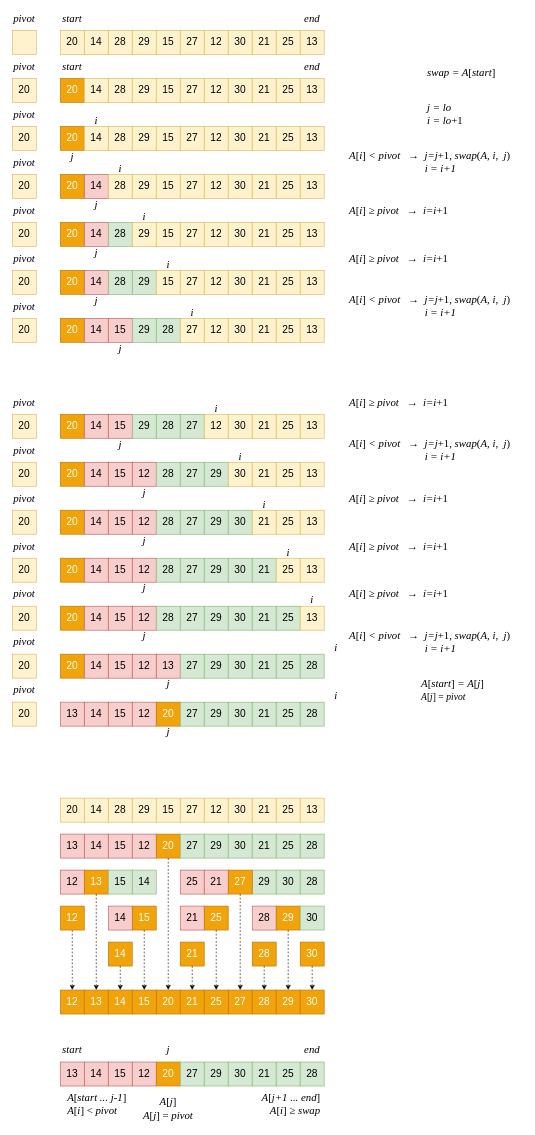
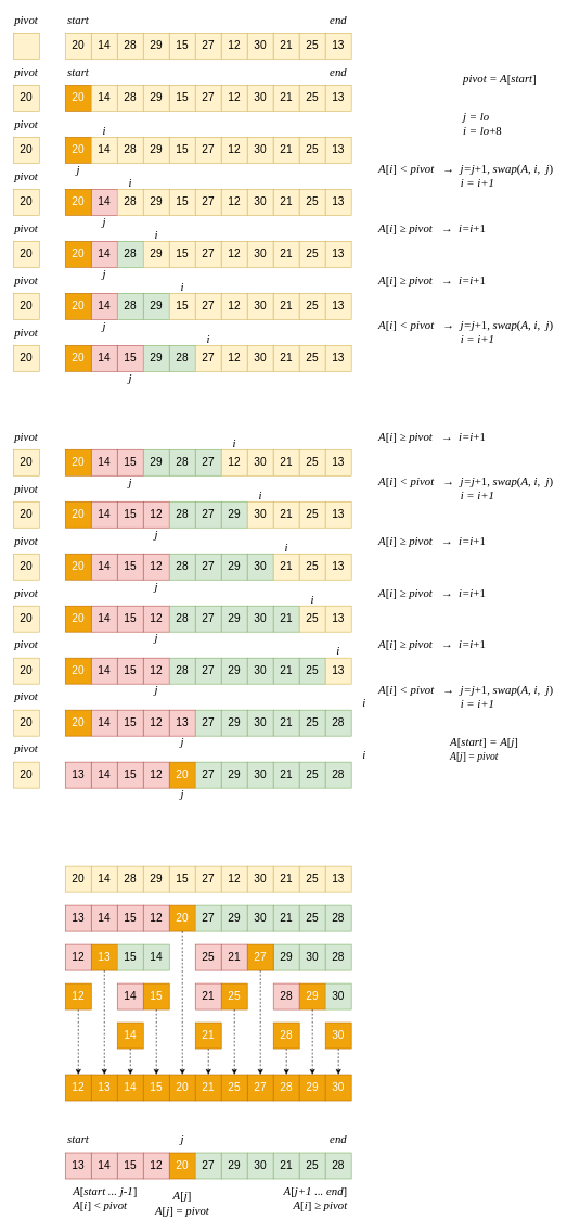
- <mxCell id="30" value="&lt;font style=&quot;font-size: 18px&quot;&gt;&lt;i&gt;swap = A&lt;/i&gt;[&lt;i&gt;start&lt;/i&gt;]&lt;/font&gt;" style="text;html=1;strokeColor=none;fillColor=none;align=left;verticalAlign=middle;whiteSpace=wrap;rounded=0;fontSize=16;fontFamily=Times New Roman;" parent="1" vertex="1"><mxGeometry x="710" y="110" width="160" height="20" as="geometry" /></mxCell>
+ <mxCell id="30" value="&lt;font style=&quot;font-size: 18px&quot;&gt;&lt;i&gt;pivot = A&lt;/i&gt;[&lt;i&gt;start&lt;/i&gt;]&lt;/font&gt;" style="text;html=1;strokeColor=none;fillColor=none;align=left;verticalAlign=middle;whiteSpace=wrap;rounded=0;fontSize=16;fontFamily=Times New Roman;" parent="1" vertex="1"><mxGeometry x="710" y="110" width="160" height="20" as="geometry" /></mxCell>
- <mxCell id="48" value="&lt;span style=&quot;font-size: 18px&quot;&gt;&lt;i&gt;j = lo&lt;br&gt;i = lo&lt;/i&gt;+1&lt;/span&gt;" style="text;html=1;strokeColor=none;fillColor=none;align=left;verticalAlign=middle;whiteSpace=wrap;rounded=0;fontSize=16;fontFamily=Times New Roman;" parent="1" vertex="1"><mxGeometry x="710" y="180" width="160" height="20" as="geometry" /></mxCell>
+ <mxCell id="48" value="&lt;span style=&quot;font-size: 18px&quot;&gt;&lt;i&gt;j = lo&lt;br&gt;i = lo&lt;/i&gt;+8&lt;/span&gt;" style="text;html=1;strokeColor=none;fillColor=none;align=left;verticalAlign=middle;whiteSpace=wrap;rounded=0;fontSize=16;fontFamily=Times New Roman;" parent="1" vertex="1"><mxGeometry x="710" y="180" width="160" height="20" as="geometry" /></mxCell>
- <mxCell id="224" value="&lt;span style=&quot;font-size: 18px&quot;&gt;&lt;i&gt;A&lt;/i&gt;[&lt;i&gt;start&lt;/i&gt;]&lt;i&gt; = A&lt;/i&gt;[&lt;i&gt;j&lt;/i&gt;]&lt;br&gt;&lt;/span&gt;&lt;i&gt;A&lt;/i&gt;[&lt;i&gt;j&lt;/i&gt;] = &lt;i&gt;pivot&lt;/i&gt;" style="text;html=1;strokeColor=none;fillColor=none;align=left;verticalAlign=middle;whiteSpace=wrap;rounded=0;fontSize=16;fontFamily=Times New Roman;" parent="1" vertex="1"><mxGeometry x="700" y="1140" width="160" height="20" as="geometry" /></mxCell>
+ <mxCell id="224" value="&lt;span style=&quot;font-size: 18px&quot;&gt;&lt;i&gt;A&lt;/i&gt;[&lt;i&gt;start&lt;/i&gt;]&lt;i&gt; = A&lt;/i&gt;[&lt;i&gt;j&lt;/i&gt;]&lt;br&gt;&lt;/span&gt;&lt;i&gt;A&lt;/i&gt;[&lt;i&gt;j&lt;/i&gt;] = &lt;i&gt;pivot&lt;/i&gt;" style="text;html=1;strokeColor=none;fillColor=none;align=left;verticalAlign=middle;whiteSpace=wrap;rounded=0;fontSize=16;fontFamily=Times New Roman;" parent="1" vertex="1"><mxGeometry x="690" y="1140" width="160" height="20" as="geometry" /></mxCell>
- <mxCell id="306" value="&lt;font style=&quot;font-size: 18px&quot;&gt;&lt;i&gt;A&lt;/i&gt;[&lt;i&gt;j+1 ... end&lt;/i&gt;]&lt;br&gt;&lt;div style=&quot;text-align: right&quot;&gt;&lt;i style=&quot;text-align: left&quot;&gt;A&lt;/i&gt;&lt;span style=&quot;text-align: left&quot;&gt;[&lt;/span&gt;&lt;i style=&quot;text-align: left&quot;&gt;i&lt;/i&gt;&lt;span style=&quot;text-align: left&quot;&gt;]&lt;/span&gt;&lt;i style=&quot;text-align: left&quot;&gt;&amp;nbsp;&lt;/i&gt;&lt;span style=&quot;font-size: 16px ; font-family: &amp;#34;timesnewromanps&amp;#34;&quot;&gt;&lt;font style=&quot;font-size: 18px&quot;&gt;&lt;i&gt;≥ swap&lt;/i&gt;&lt;/font&gt;&lt;/span&gt;&lt;/div&gt;&lt;/font&gt;" style="text;html=1;strokeColor=none;fillColor=none;align=center;verticalAlign=middle;whiteSpace=wrap;rounded=0;fontSize=16;fontFamily=Times New Roman;" parent="1" vertex="1"><mxGeometry x="430" y="1830" width="110" height="20" as="geometry" /></mxCell>
+ <mxCell id="306" value="&lt;font style=&quot;font-size: 18px&quot;&gt;&lt;i&gt;A&lt;/i&gt;[&lt;i&gt;j+1 ... end&lt;/i&gt;]&lt;br&gt;&lt;div style=&quot;text-align: right&quot;&gt;&lt;i style=&quot;text-align: left&quot;&gt;A&lt;/i&gt;&lt;span style=&quot;text-align: left&quot;&gt;[&lt;/span&gt;&lt;i style=&quot;text-align: left&quot;&gt;i&lt;/i&gt;&lt;span style=&quot;text-align: left&quot;&gt;]&lt;/span&gt;&lt;i style=&quot;text-align: left&quot;&gt;&amp;nbsp;&lt;/i&gt;&lt;span style=&quot;font-size: 16px ; font-family: &amp;#34;timesnewromanps&amp;#34;&quot;&gt;&lt;font style=&quot;font-size: 18px&quot;&gt;&lt;i&gt;≥ pivot&lt;/i&gt;&lt;/font&gt;&lt;/span&gt;&lt;/div&gt;&lt;/font&gt;" style="text;html=1;strokeColor=none;fillColor=none;align=center;verticalAlign=middle;whiteSpace=wrap;rounded=0;fontSize=16;fontFamily=Times New Roman;" parent="1" vertex="1"><mxGeometry x="430" y="1830" width="110" height="20" as="geometry" /></mxCell>
